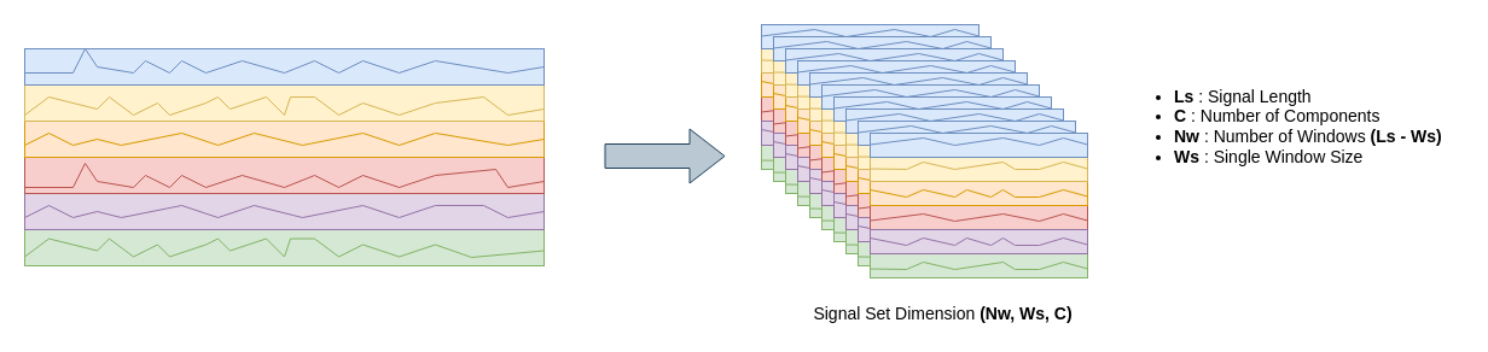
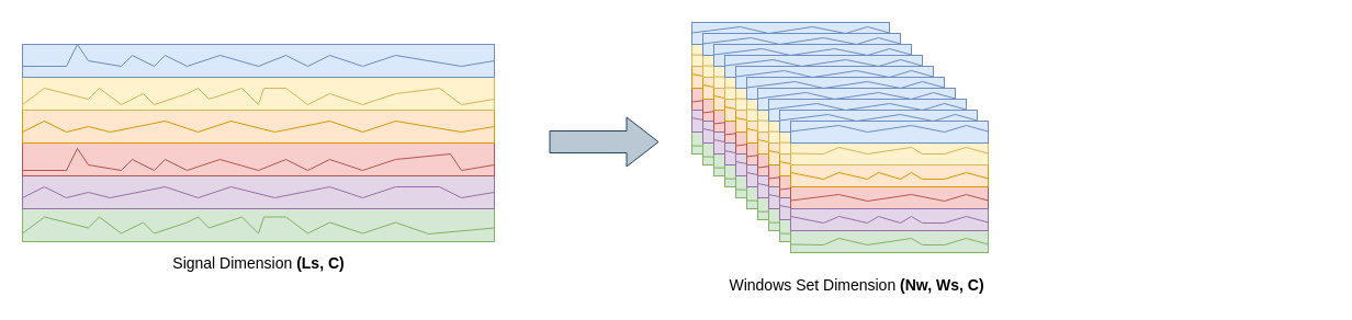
- <mxCell id="233" value="&lt;ul&gt;&lt;li&gt;&lt;b&gt;Ls&lt;/b&gt; : Signal Length&lt;br&gt;&lt;/li&gt;&lt;li&gt;&lt;b&gt;C&lt;/b&gt; : Number of Components&lt;br&gt;&lt;/li&gt;&lt;li&gt;&lt;b&gt;Nw&lt;/b&gt; : Number of Windows &lt;b&gt;(Ls - Ws)&lt;/b&gt;&lt;br&gt;&lt;/li&gt;&lt;li&gt;&lt;b&gt;Ws &lt;/b&gt;: Single Window Size&lt;br&gt;&lt;/li&gt;&lt;/ul&gt;" style="text;strokeColor=none;fillColor=none;html=1;whiteSpace=wrap;verticalAlign=middle;overflow=hidden;fontSize=14;" vertex="1" parent="1"><mxGeometry x="930" y="55" width="280" height="90" as="geometry" /></mxCell>
+ <mxCell id="8" value="&lt;font style=&quot;font-size: 14px&quot;&gt;Signal Dimension&lt;b&gt; (Ls, C)&lt;/b&gt;&lt;/font&gt;" style="text;html=1;align=center;verticalAlign=middle;resizable=0;points=[];autosize=1;strokeColor=none;fillColor=none;" vertex="1" parent="1"><mxGeometry x="150" y="230" width="170" height="20" as="geometry" /></mxCell>
- <mxCell id="124" value="Signal Set Dimension &lt;b&gt;(Nw, Ws, C)&lt;/b&gt;" style="text;html=1;align=center;verticalAlign=middle;resizable=0;points=[];autosize=1;strokeColor=none;fillColor=none;fontSize=14;" vertex="1" parent="1"><mxGeometry x="655" y="250" width="250" height="20" as="geometry" /></mxCell>
+ <mxCell id="124" value="Windows Set Dimension &lt;b&gt;(Nw, Ws, C)&lt;/b&gt;" style="text;html=1;align=center;verticalAlign=middle;resizable=0;points=[];autosize=1;strokeColor=none;fillColor=none;fontSize=14;" vertex="1" parent="1"><mxGeometry x="655" y="250" width="250" height="20" as="geometry" /></mxCell>
